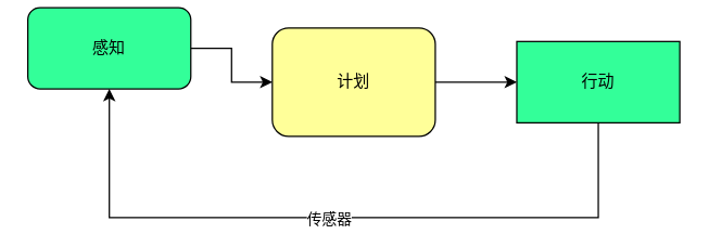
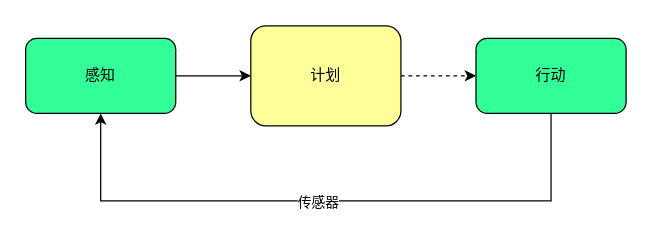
- <mxCell id="3" value="感知" style="rounded=1;whiteSpace=wrap;html=1;fillColor=#33FF99;" parent="1" vertex="1"><mxGeometry x="20" y="5" width="120" height="60" as="geometry" /></mxCell>
+ <mxCell id="3" value="感知" style="rounded=1;whiteSpace=wrap;html=1;fillColor=#33FF99;" parent="1" vertex="1"><mxGeometry x="20" y="30" width="120" height="60" as="geometry" /></mxCell>
- <mxCell id="7" value="" style="edgeStyle=orthogonalEdgeStyle;rounded=0;orthogonalLoop=1;jettySize=auto;html=1;" parent="1" source="8" target="6" edge="1"><mxGeometry relative="1" as="geometry" /></mxCell>
+ <mxCell id="7" value="" style="edgeStyle=orthogonalEdgeStyle;rounded=0;orthogonalLoop=1;jettySize=auto;html=1;dashed=1;" parent="1" source="8" target="6" edge="1"><mxGeometry relative="1" as="geometry" /></mxCell>
- <mxCell id="6" value="行动" style="whiteSpace=wrap;html=1;fillColor=#33FF99;rounded=0;" parent="1" vertex="1"><mxGeometry x="380" y="30" width="120" height="60" as="geometry" /></mxCell>
+ <mxCell id="6" value="行动" style="rounded=1;whiteSpace=wrap;html=1;fillColor=#33FF99;" parent="1" vertex="1"><mxGeometry x="380" y="30" width="120" height="60" as="geometry" /></mxCell>
